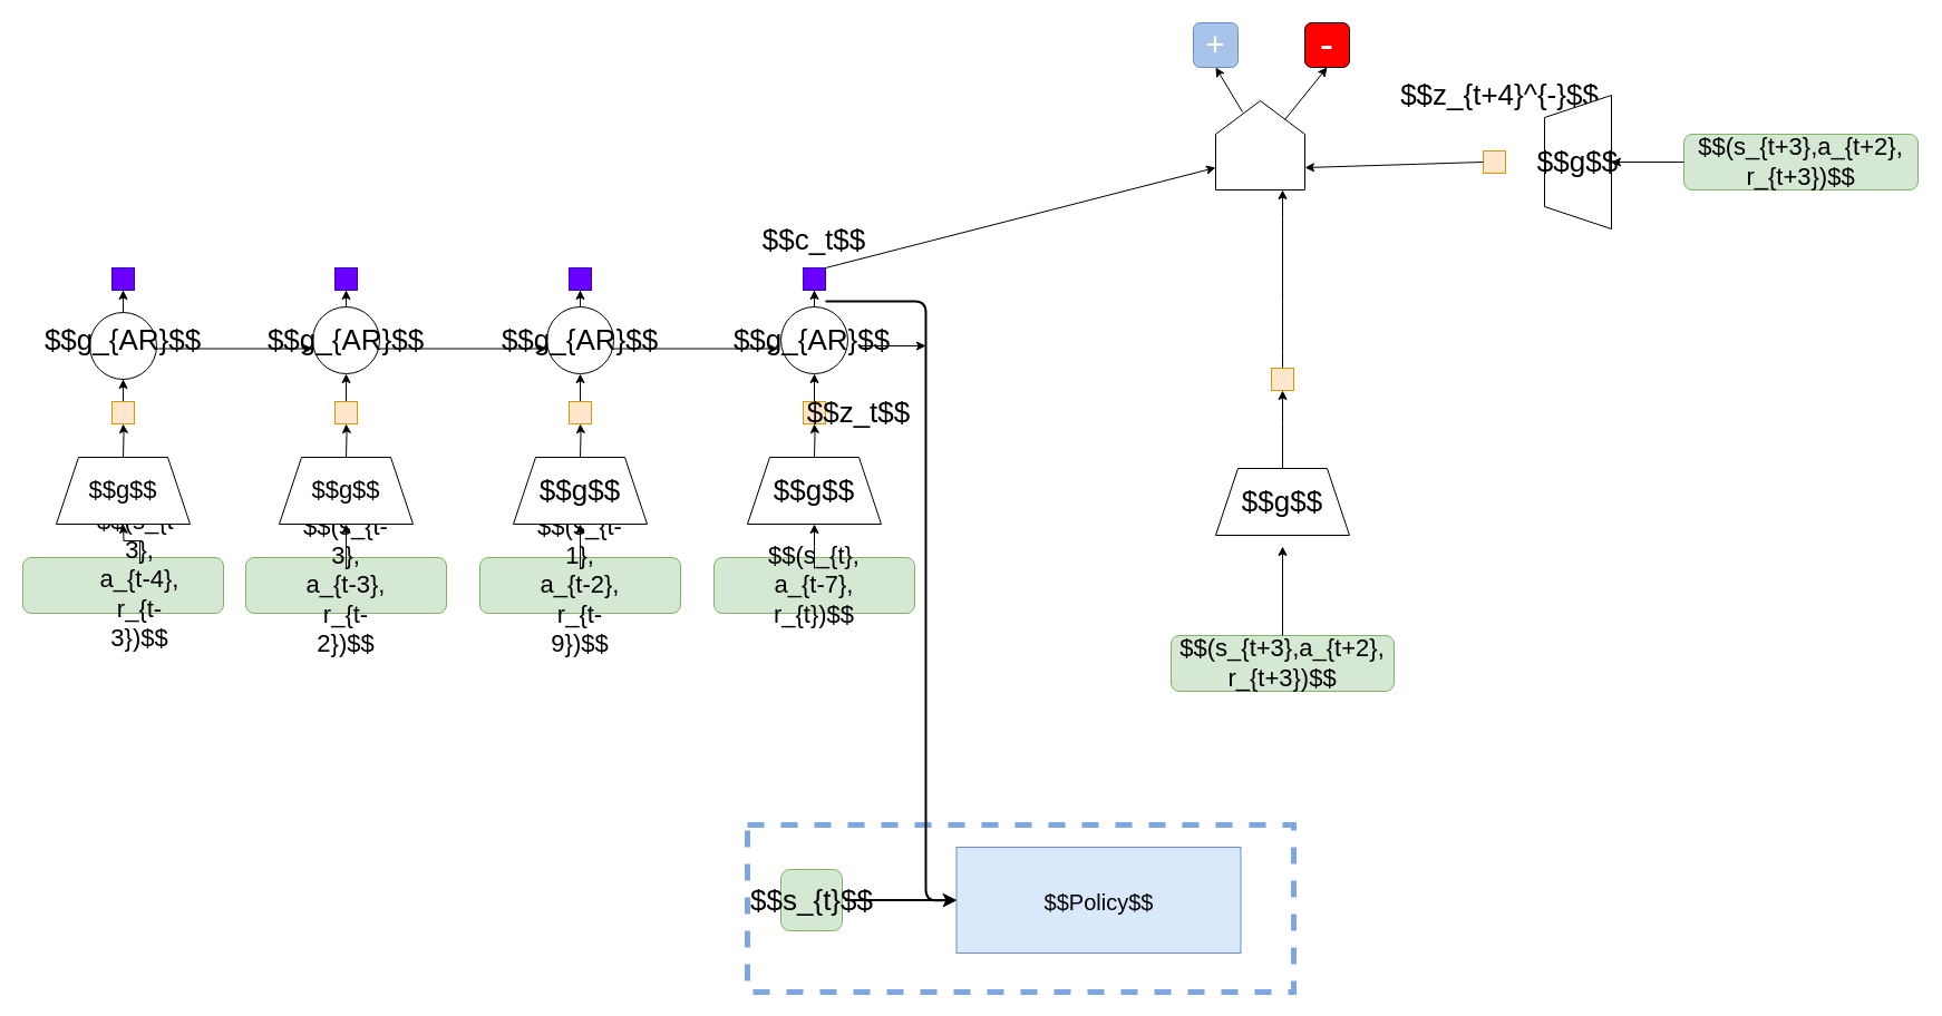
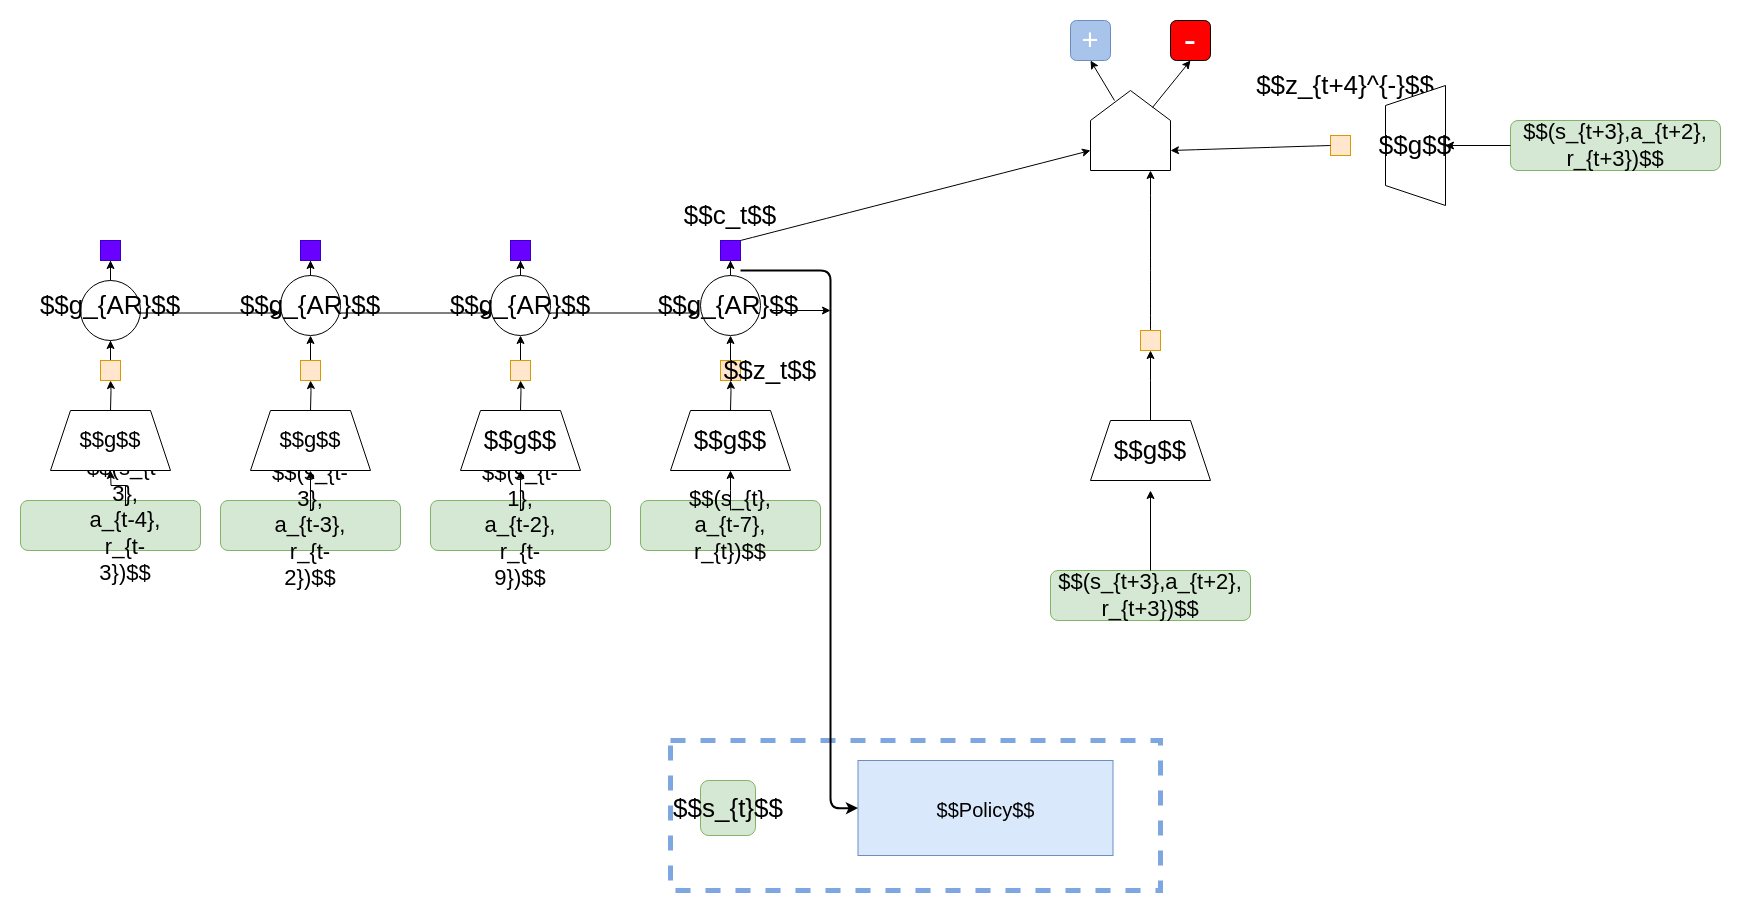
- <mxCell id="60" value="" style="edgeStyle=orthogonalEdgeStyle;rounded=1;sketch=0;orthogonalLoop=1;jettySize=auto;html=1;strokeWidth=2;fontSize=26;fontColor=#000000;" parent="1" source="61" target="62" edge="1"><mxGeometry relative="1" as="geometry" /></mxCell>
